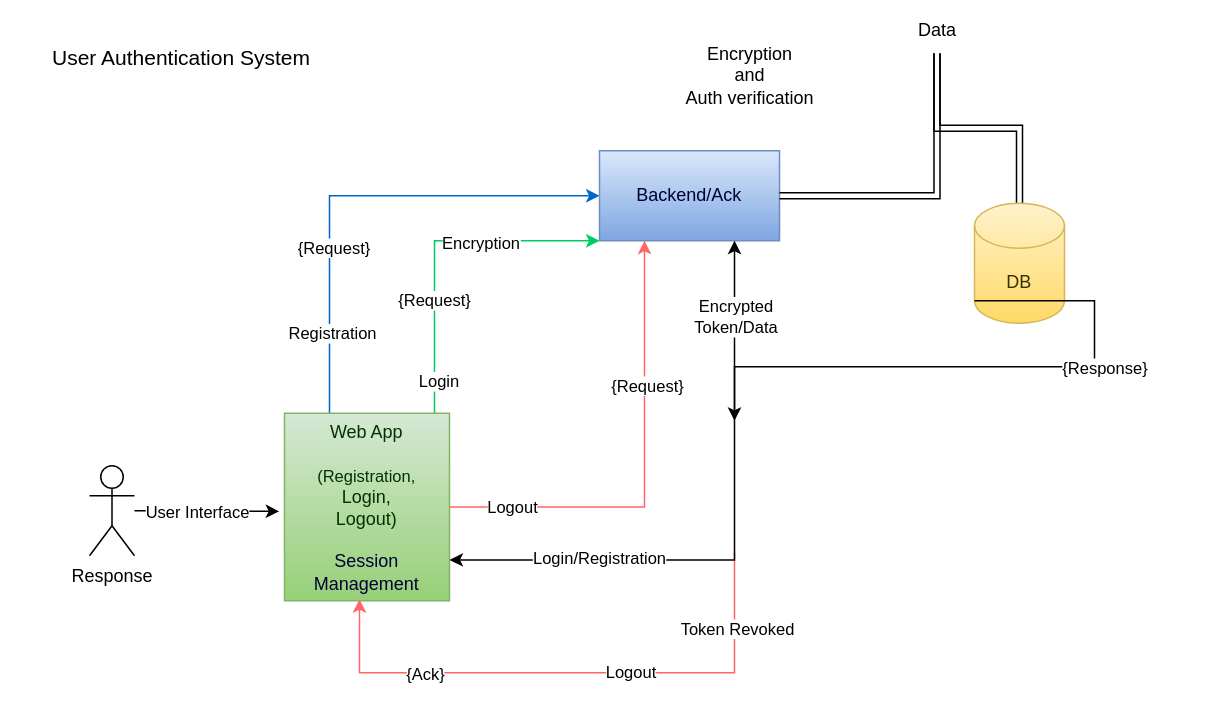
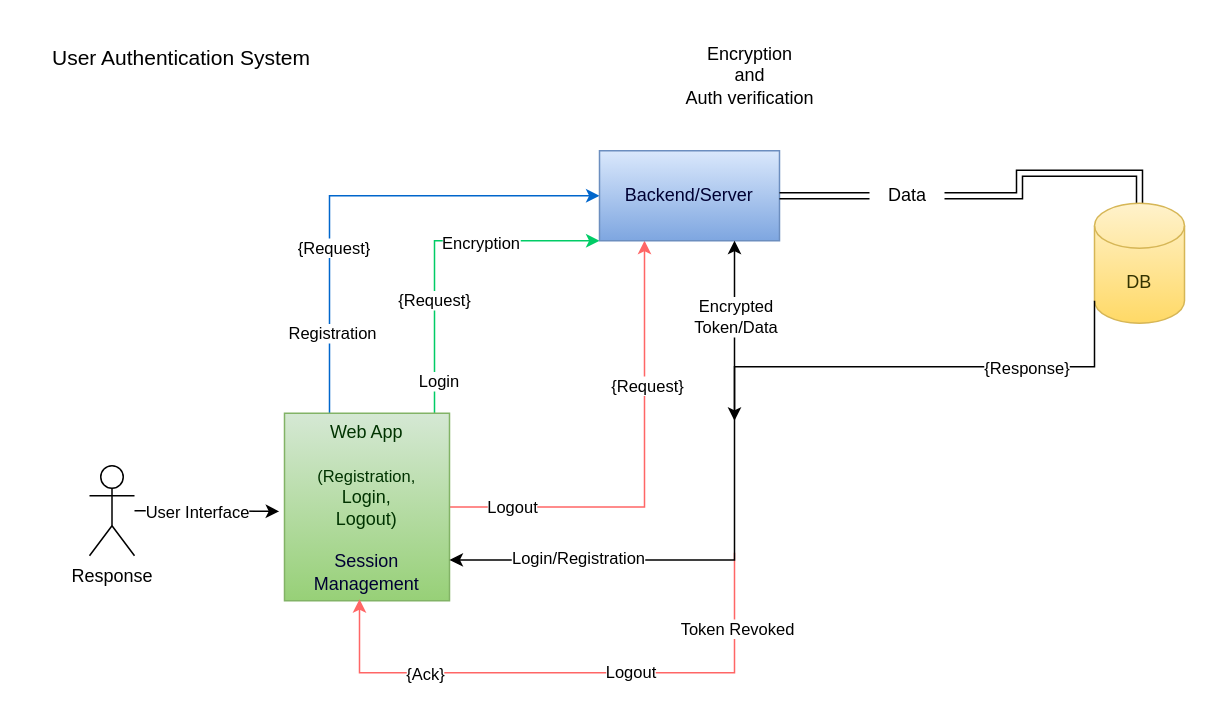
- <mxCell id="20" value="&lt;div&gt;Data&lt;/div&gt;" style="text;html=1;align=center;verticalAlign=middle;resizable=0;points=[];autosize=1;strokeColor=none;fillColor=none;" vertex="1" parent="1"><mxGeometry x="599" y="5" width="50" height="30" as="geometry" /></mxCell>
+ <mxCell id="20" value="&lt;div&gt;Data&lt;/div&gt;" style="text;html=1;align=center;verticalAlign=middle;resizable=0;points=[];autosize=1;strokeColor=none;fillColor=none;" vertex="1" parent="1"><mxGeometry x="579" y="115" width="50" height="30" as="geometry" /></mxCell>
- <mxCell id="13" value="&lt;div&gt;&lt;font color=&quot;#000033&quot;&gt;Backend/Ack&lt;/font&gt;&lt;/div&gt;" style="rounded=0;whiteSpace=wrap;html=1;strokeColor=#6c8ebf;fillColor=#dae8fc;gradientColor=#7ea6e0;" vertex="1" parent="1"><mxGeometry x="399" y="100" width="120" height="60" as="geometry" /></mxCell>
+ <mxCell id="13" value="&lt;div&gt;&lt;font color=&quot;#000033&quot;&gt;Backend/Server&lt;/font&gt;&lt;/div&gt;" style="rounded=0;whiteSpace=wrap;html=1;strokeColor=#6c8ebf;fillColor=#dae8fc;gradientColor=#7ea6e0;" vertex="1" parent="1"><mxGeometry x="399" y="100" width="120" height="60" as="geometry" /></mxCell>
- <mxCell id="18" value="&lt;div&gt;&lt;font color=&quot;#333300&quot;&gt;DB&lt;/font&gt;&lt;/div&gt;" style="shape=cylinder3;whiteSpace=wrap;html=1;boundedLbl=1;backgroundOutline=1;size=15;strokeColor=#d6b656;fillColor=#fff2cc;gradientColor=#ffd966;" vertex="1" parent="1"><mxGeometry x="649" y="135" width="60" height="80" as="geometry" /></mxCell>
+ <mxCell id="18" value="&lt;div&gt;&lt;font color=&quot;#333300&quot;&gt;DB&lt;/font&gt;&lt;/div&gt;" style="shape=cylinder3;whiteSpace=wrap;html=1;boundedLbl=1;backgroundOutline=1;size=15;strokeColor=#d6b656;fillColor=#fff2cc;gradientColor=#ffd966;" vertex="1" parent="1"><mxGeometry x="729" y="135" width="60" height="80" as="geometry" /></mxCell>
